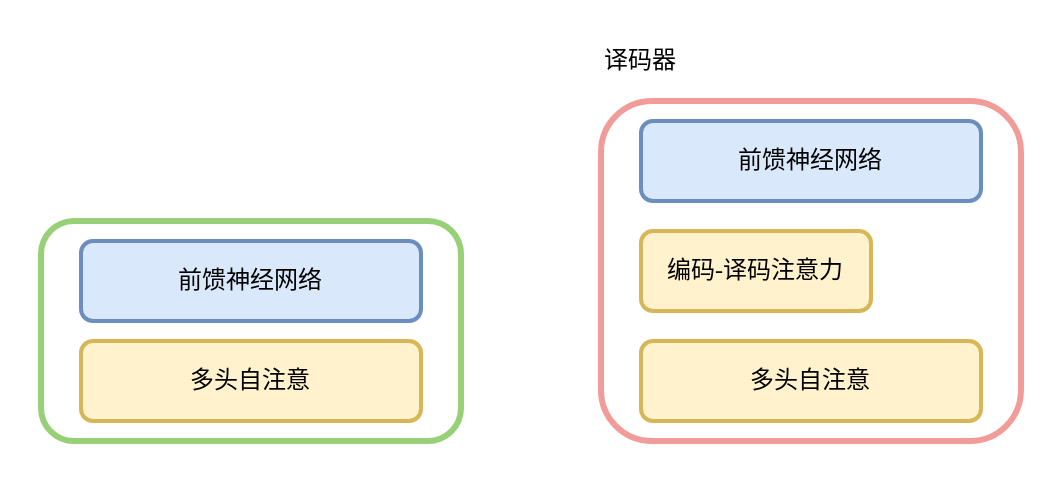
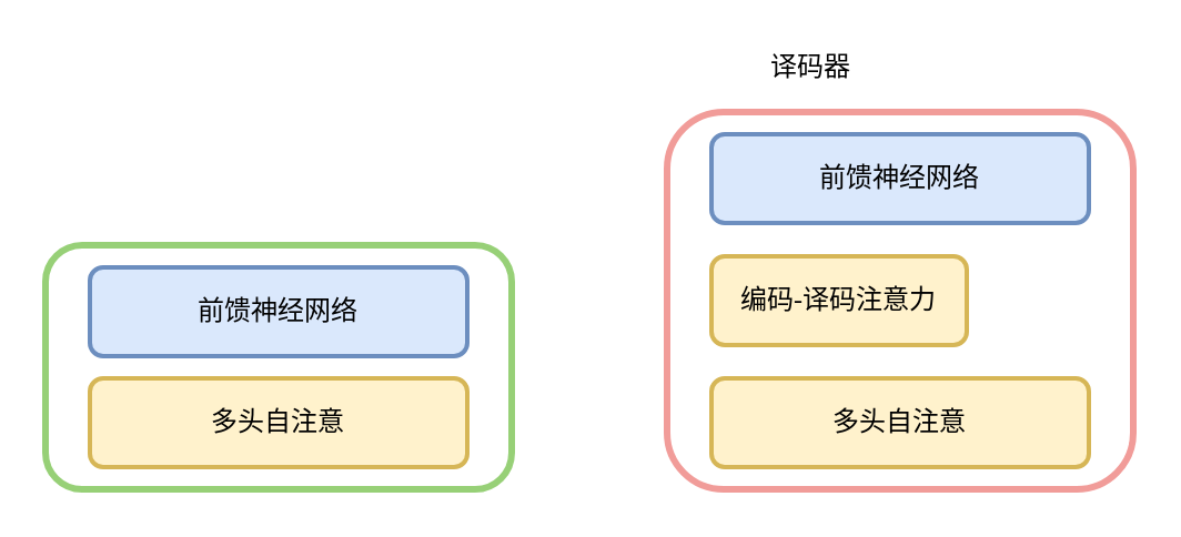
- <mxCell id="9" value="译码器" style="text;html=1;strokeColor=none;fillColor=none;align=center;verticalAlign=middle;whiteSpace=wrap;rounded=0;" vertex="1" parent="1"><mxGeometry x="300" y="20" width="40" height="20" as="geometry" /></mxCell>
+ <mxCell id="9" value="译码器" style="text;html=1;strokeColor=none;fillColor=none;align=center;verticalAlign=middle;whiteSpace=wrap;rounded=0;" vertex="1" parent="1"><mxGeometry x="345" y="20" width="40" height="20" as="geometry" /></mxCell>
